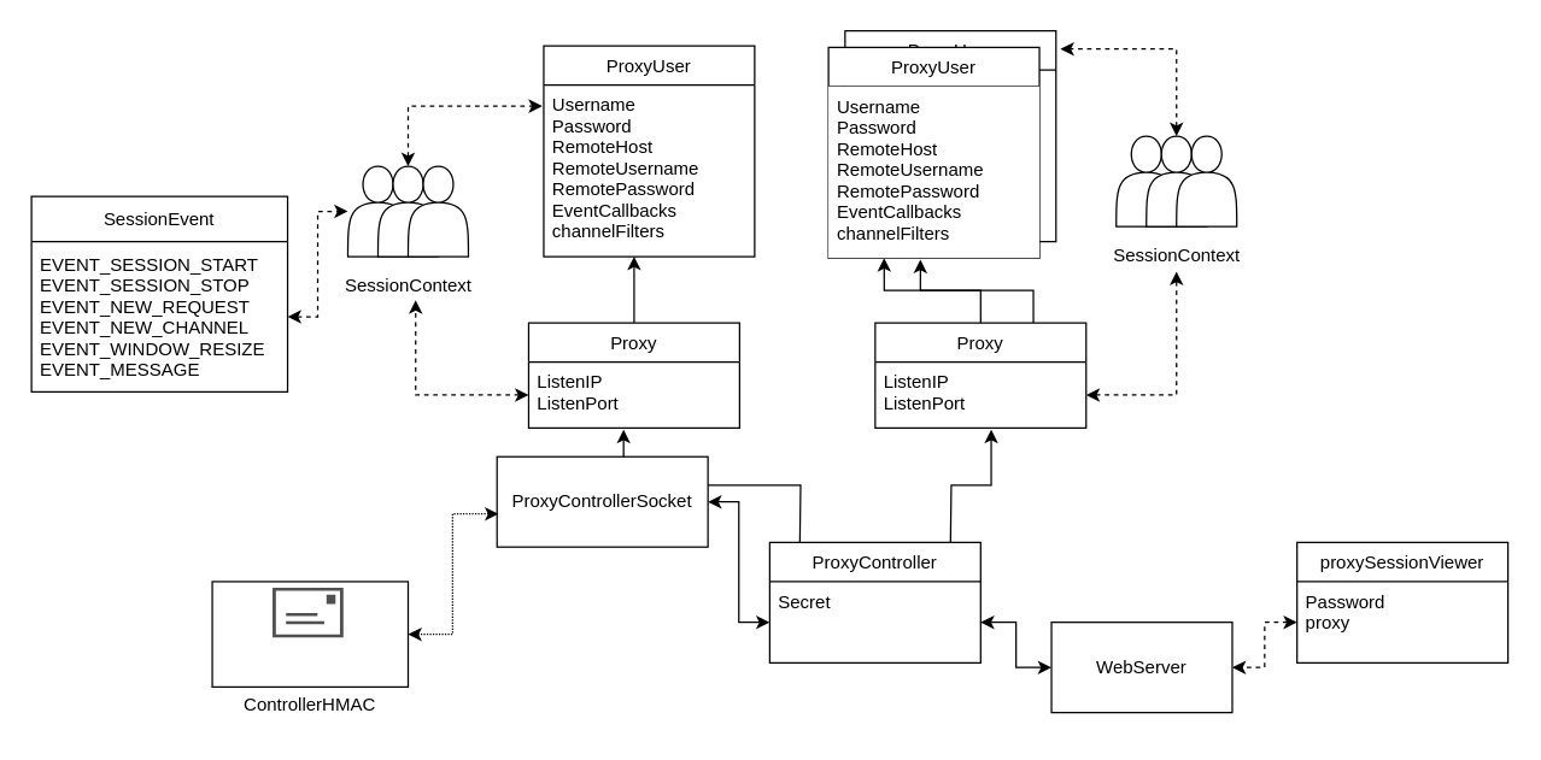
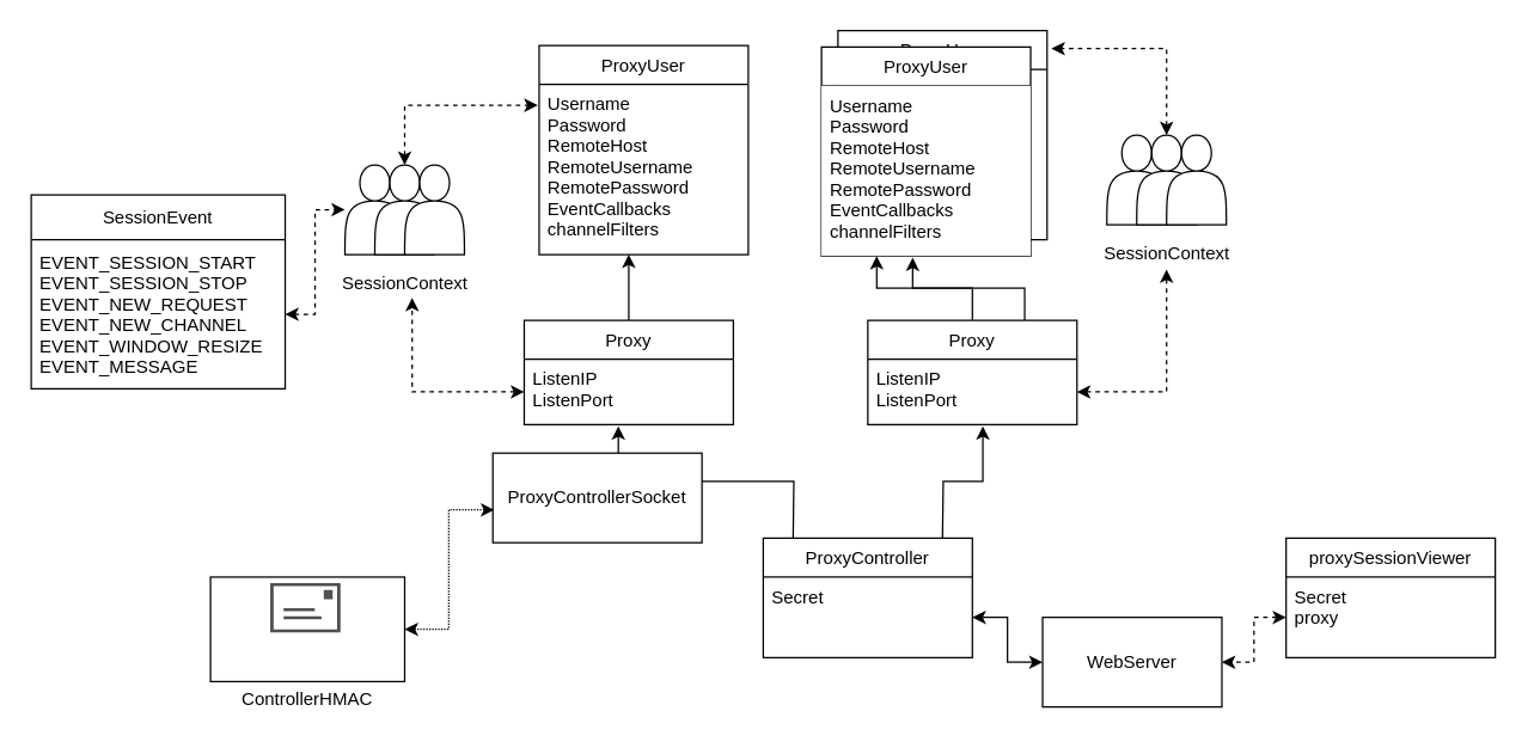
- <mxCell id="40" style="edgeStyle=orthogonalEdgeStyle;rounded=0;orthogonalLoop=1;jettySize=auto;html=1;exitX=0;exitY=0.5;exitDx=0;exitDy=0;entryX=1;entryY=0.5;entryDx=0;entryDy=0;startArrow=classic;startFill=1;" edge="1" parent="1" source="31" target="34"><mxGeometry relative="1" as="geometry" /></mxCell>
- <mxCell id="42" value="Password&#10;proxy" style="text;strokeColor=none;fillColor=none;align=left;verticalAlign=top;spacingLeft=4;spacingRight=4;overflow=hidden;rotatable=0;points=[[0,0.5],[1,0.5]];portConstraint=eastwest;" vertex="1" parent="41"><mxGeometry y="26" width="140" height="54" as="geometry" /></mxCell>
+ <mxCell id="42" value="Secret&#10;proxy" style="text;strokeColor=none;fillColor=none;align=left;verticalAlign=top;spacingLeft=4;spacingRight=4;overflow=hidden;rotatable=0;points=[[0,0.5],[1,0.5]];portConstraint=eastwest;" vertex="1" parent="41"><mxGeometry y="26" width="140" height="54" as="geometry" /></mxCell>
